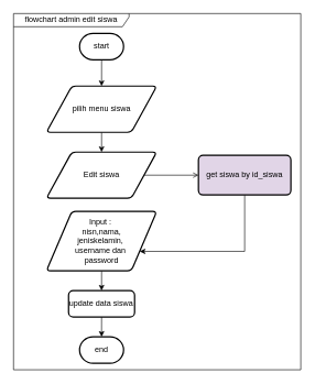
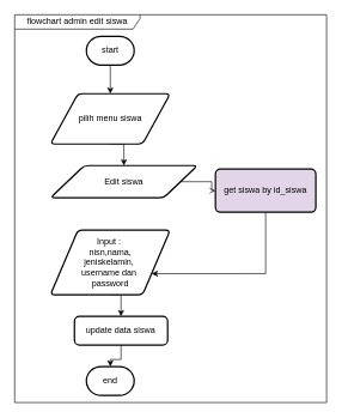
- <mxCell id="9" value="Edit siswa" style="shape=parallelogram;html=1;strokeWidth=2;perimeter=parallelogramPerimeter;whiteSpace=wrap;rounded=1;arcSize=12;size=0.23;fillColor=#FFFFFF;" vertex="1" parent="1"><mxGeometry x="69.84" y="230" width="167" height="70" as="geometry" /></mxCell>
+ <mxCell id="9" value="Edit siswa" style="shape=parallelogram;html=1;strokeWidth=2;perimeter=parallelogramPerimeter;whiteSpace=wrap;rounded=1;arcSize=12;size=0.23;fillColor=#FFFFFF;" vertex="1" parent="1"><mxGeometry x="69.84" y="230" width="205" height="45" as="geometry" /></mxCell>
- <mxCell id="13" value="update data siswa" style="rounded=1;whiteSpace=wrap;html=1;absoluteArcSize=1;arcSize=14;strokeWidth=2;fillColor=#FFFFFF;" vertex="1" parent="1"><mxGeometry x="103.34" y="440" width="100" height="40" as="geometry" /></mxCell>
+ <mxCell id="13" value="update data siswa" style="rounded=1;whiteSpace=wrap;html=1;absoluteArcSize=1;arcSize=14;strokeWidth=2;fillColor=#FFFFFF;" vertex="1" parent="1"><mxGeometry x="103.34" y="440" width="130" height="40" as="geometry" /></mxCell>
